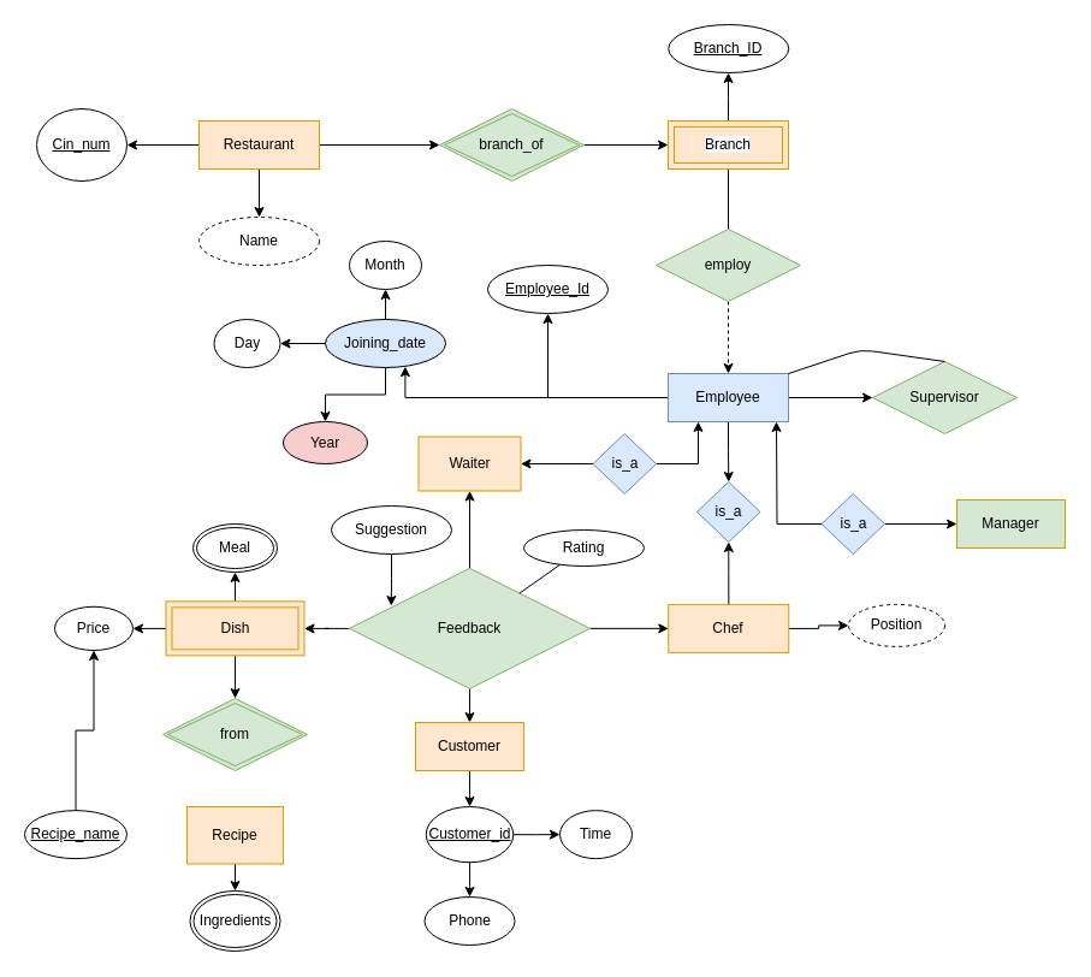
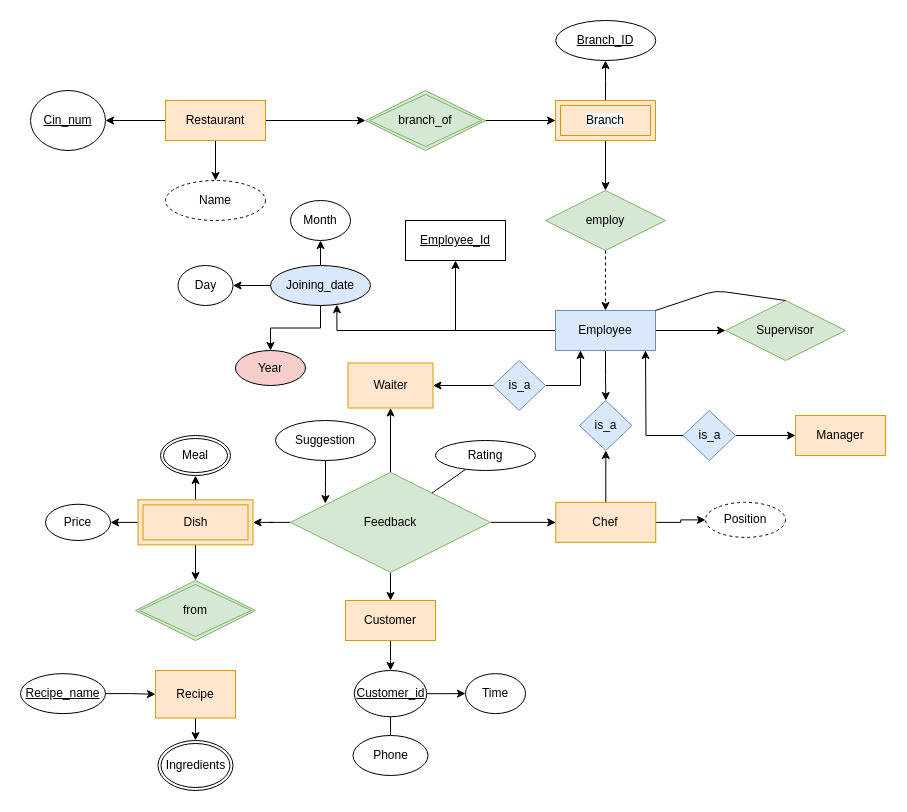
- <mxCell id="26" value="" style="edgeStyle=orthogonalEdgeStyle;rounded=0;orthogonalLoop=1;jettySize=auto;html=1;endArrow=none;" parent="1" source="28" target="30" edge="1"><mxGeometry relative="1" as="geometry" /></mxCell>
+ <mxCell id="26" value="" style="edgeStyle=orthogonalEdgeStyle;rounded=0;orthogonalLoop=1;jettySize=auto;html=1;" parent="1" source="28" target="30" edge="1"><mxGeometry relative="1" as="geometry" /></mxCell>
- <mxCell id="36" value="Employee_Id" style="ellipse;whiteSpace=wrap;html=1;align=center;fontStyle=4;" parent="1" vertex="1"><mxGeometry x="405" y="220" width="100" height="40" as="geometry" /></mxCell>
+ <mxCell id="36" value="Employee_Id" style="whiteSpace=wrap;html=1;align=center;fontStyle=4;rounded=0;" parent="1" vertex="1"><mxGeometry x="405" y="220" width="100" height="40" as="geometry" /></mxCell>
- <mxCell id="44" value="Manager" style="rounded=0;whiteSpace=wrap;html=1;fillColor=#d5e8d4;strokeColor=#d79b00;" parent="1" vertex="1"><mxGeometry x="795" y="415" width="90" height="40" as="geometry" /></mxCell>
+ <mxCell id="44" value="Manager" style="rounded=0;whiteSpace=wrap;html=1;fillColor=#ffe6cc;strokeColor=#d79b00;" parent="1" vertex="1"><mxGeometry x="795" y="415" width="90" height="40" as="geometry" /></mxCell>
- <mxCell id="70" value="" style="edgeStyle=orthogonalEdgeStyle;rounded=0;orthogonalLoop=1;jettySize=auto;html=1;" edge="1" parent="1" source="71" target="58"><mxGeometry relative="1" as="geometry" /></mxCell>
+ <mxCell id="70" value="" style="edgeStyle=orthogonalEdgeStyle;rounded=0;orthogonalLoop=1;jettySize=auto;html=1;" edge="1" parent="1" source="71" target="60"><mxGeometry relative="1" as="geometry" /></mxCell>
- <mxCell id="69" value="Phone" style="ellipse;whiteSpace=wrap;html=1;align=center;" vertex="1" parent="1"><mxGeometry x="352.5" y="745" width="75" height="40" as="geometry" /></mxCell>
+ <mxCell id="69" value="Phone" style="ellipse;whiteSpace=wrap;html=1;align=center;" vertex="1" parent="1"><mxGeometry x="352.5" y="735" width="75" height="40" as="geometry" /></mxCell>
